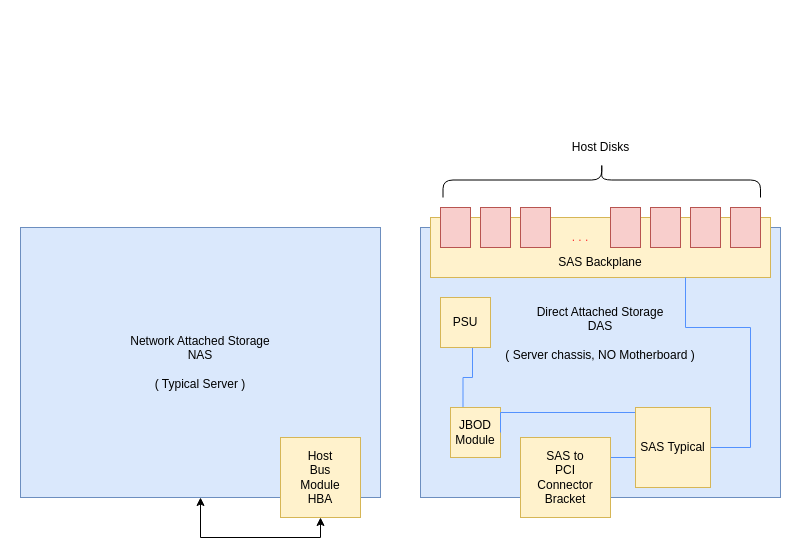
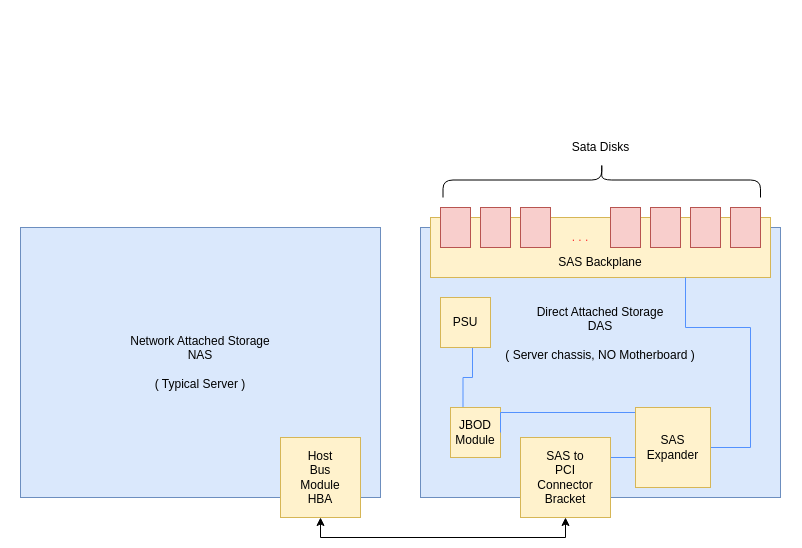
- <mxCell id="13" value="Host Disks" style="text;html=1;align=center;verticalAlign=middle;resizable=0;points=[];autosize=1;strokeColor=none;" vertex="1" parent="1"><mxGeometry x="565" y="137" width="70" height="20" as="geometry" /></mxCell>
+ <mxCell id="13" value="Sata Disks" style="text;html=1;align=center;verticalAlign=middle;resizable=0;points=[];autosize=1;strokeColor=none;" vertex="1" parent="1"><mxGeometry x="565" y="137" width="70" height="20" as="geometry" /></mxCell>
- <mxCell id="18" value="SAS Typical" style="rounded=0;whiteSpace=wrap;html=1;fillColor=#fff2cc;strokeColor=#d6b656;" vertex="1" parent="1"><mxGeometry x="635" y="407" width="75" height="80" as="geometry" /></mxCell>
+ <mxCell id="18" value="SAS Expander" style="rounded=0;whiteSpace=wrap;html=1;fillColor=#fff2cc;strokeColor=#d6b656;" vertex="1" parent="1"><mxGeometry x="635" y="407" width="75" height="80" as="geometry" /></mxCell>
- <mxCell id="4" style="edgeStyle=orthogonalEdgeStyle;rounded=0;orthogonalLoop=1;jettySize=auto;html=1;exitX=0.5;exitY=1;exitDx=0;exitDy=0;startArrow=classic;startFill=1;" edge="1" parent="1" source="5" target="2"><mxGeometry relative="1" as="geometry" /></mxCell>
+ <mxCell id="4" style="edgeStyle=orthogonalEdgeStyle;rounded=0;orthogonalLoop=1;jettySize=auto;html=1;entryX=0.5;entryY=1;entryDx=0;entryDy=0;exitX=0.5;exitY=1;exitDx=0;exitDy=0;startArrow=classic;startFill=1;" edge="1" parent="1" source="5" target="20"><mxGeometry relative="1" as="geometry" /></mxCell>
